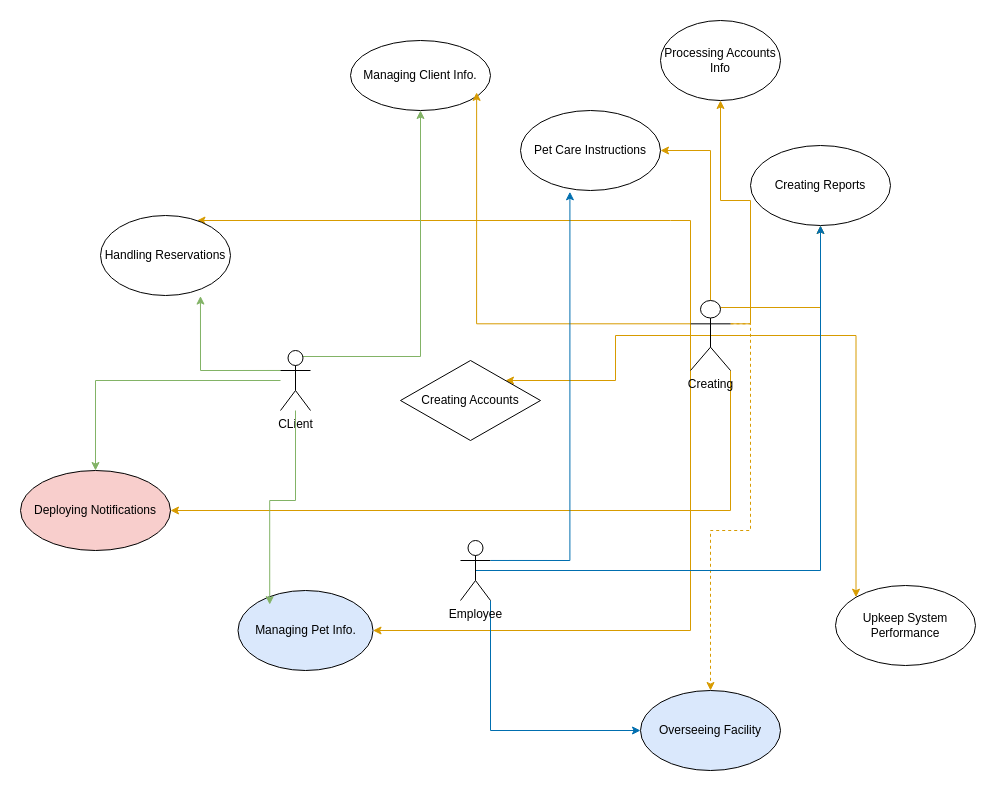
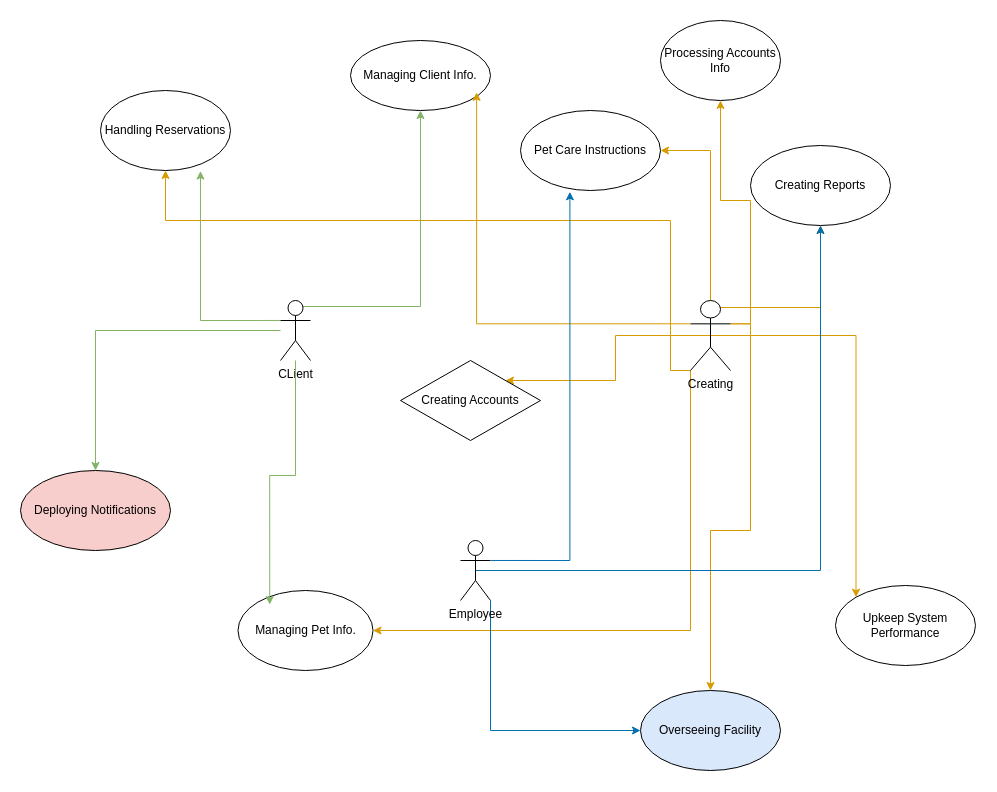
- <mxCell id="21" value="Handling Reservations" style="ellipse;whiteSpace=wrap;html=1;" vertex="1" parent="1"><mxGeometry x="100" y="215" width="130" height="80" as="geometry" /></mxCell>
+ <mxCell id="21" value="Handling Reservations" style="ellipse;whiteSpace=wrap;html=1;" vertex="1" parent="1"><mxGeometry x="100" y="90" width="130" height="80" as="geometry" /></mxCell>
- <mxCell id="15" value="CLient" style="shape=umlActor;verticalLabelPosition=bottom;verticalAlign=top;html=1;outlineConnect=0;" vertex="1" parent="1"><mxGeometry x="280" y="350" width="30" height="60" as="geometry" /></mxCell>
+ <mxCell id="15" value="CLient" style="shape=umlActor;verticalLabelPosition=bottom;verticalAlign=top;html=1;outlineConnect=0;" vertex="1" parent="1"><mxGeometry x="280" y="300" width="30" height="60" as="geometry" /></mxCell>
- <mxCell id="6" style="edgeStyle=orthogonalEdgeStyle;rounded=0;orthogonalLoop=1;jettySize=auto;html=1;exitX=1;exitY=1;exitDx=0;exitDy=0;exitPerimeter=0;entryX=1;entryY=0.5;entryDx=0;entryDy=0;fillColor=#ffe6cc;strokeColor=#d79b00;" edge="1" parent="1" source="11" target="23"><mxGeometry relative="1" as="geometry" /></mxCell>
- <mxCell id="7" style="edgeStyle=orthogonalEdgeStyle;rounded=0;orthogonalLoop=1;jettySize=auto;html=1;exitX=1;exitY=0.333;exitDx=0;exitDy=0;exitPerimeter=0;entryX=0.5;entryY=0;entryDx=0;entryDy=0;fillColor=#ffe6cc;strokeColor=#d79b00;dashed=1;" edge="1" parent="1" source="11" target="24"><mxGeometry relative="1" as="geometry" /></mxCell>
+ <mxCell id="7" style="edgeStyle=orthogonalEdgeStyle;rounded=0;orthogonalLoop=1;jettySize=auto;html=1;exitX=1;exitY=0.333;exitDx=0;exitDy=0;exitPerimeter=0;entryX=0.5;entryY=0;entryDx=0;entryDy=0;fillColor=#ffe6cc;strokeColor=#d79b00;" edge="1" parent="1" source="11" target="24"><mxGeometry relative="1" as="geometry" /></mxCell>
- <mxCell id="20" value="Managing Pet Info." style="ellipse;whiteSpace=wrap;html=1;fillColor=#dae8fc;" vertex="1" parent="1"><mxGeometry x="237.5" y="590" width="135" height="80" as="geometry" /></mxCell>
+ <mxCell id="20" value="Managing Pet Info." style="ellipse;whiteSpace=wrap;html=1;" vertex="1" parent="1"><mxGeometry x="237.5" y="590" width="135" height="80" as="geometry" /></mxCell>
